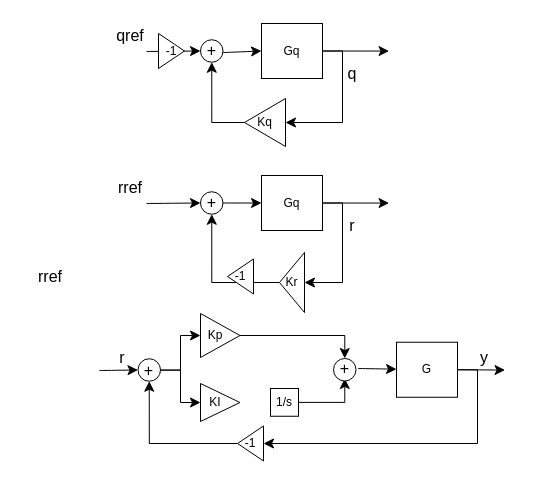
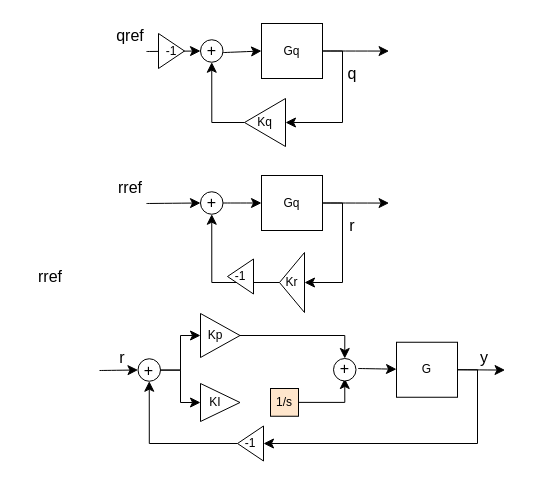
- <mxCell id="44" value="1/s" style="rounded=0;whiteSpace=wrap;html=1;" vertex="1" parent="1"><mxGeometry x="270" y="388" width="28" height="27.75" as="geometry" /></mxCell>
+ <mxCell id="44" value="1/s" style="rounded=0;whiteSpace=wrap;html=1;fillColor=#ffe6cc;" vertex="1" parent="1"><mxGeometry x="270" y="388" width="28" height="27.75" as="geometry" /></mxCell>
